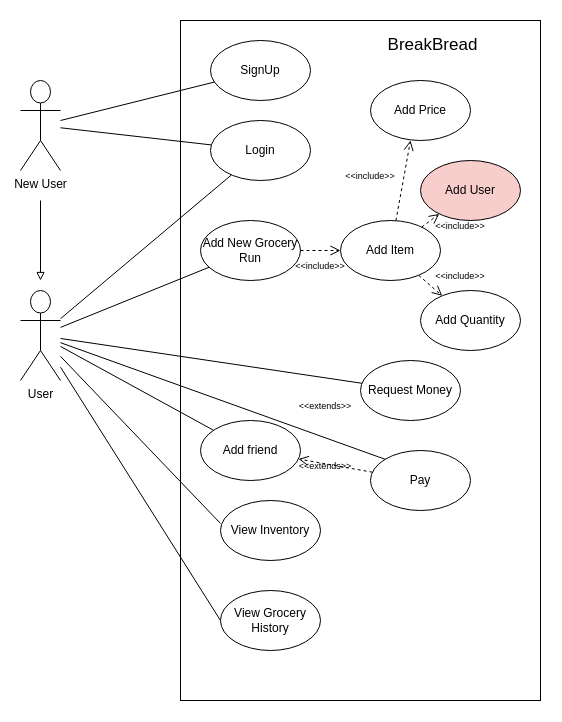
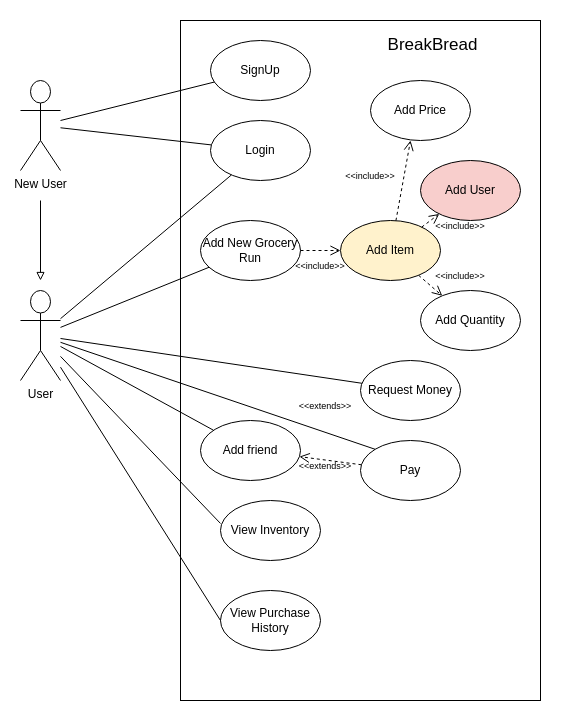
- <mxCell id="7" value="Add Item" style="ellipse;whiteSpace=wrap;html=1;" vertex="1" parent="1"><mxGeometry x="340" y="220" width="100" height="60" as="geometry" /></mxCell>
+ <mxCell id="7" value="Add Item" style="ellipse;whiteSpace=wrap;html=1;fillColor=#fff2cc;" vertex="1" parent="1"><mxGeometry x="340" y="220" width="100" height="60" as="geometry" /></mxCell>
- <mxCell id="20" value="&lt;div&gt;Pay&lt;/div&gt;" style="ellipse;whiteSpace=wrap;html=1;" vertex="1" parent="1"><mxGeometry x="370" y="450" width="100" height="60" as="geometry" /></mxCell>
+ <mxCell id="20" value="&lt;div&gt;Pay&lt;/div&gt;" style="ellipse;whiteSpace=wrap;html=1;" vertex="1" parent="1"><mxGeometry x="360" y="440" width="100" height="60" as="geometry" /></mxCell>
- <mxCell id="33" value="View Grocery History" style="ellipse;whiteSpace=wrap;html=1;" vertex="1" parent="1"><mxGeometry x="220" y="590" width="100" height="60" as="geometry" /></mxCell>
+ <mxCell id="33" value="View Purchase History" style="ellipse;whiteSpace=wrap;html=1;" vertex="1" parent="1"><mxGeometry x="220" y="590" width="100" height="60" as="geometry" /></mxCell>
